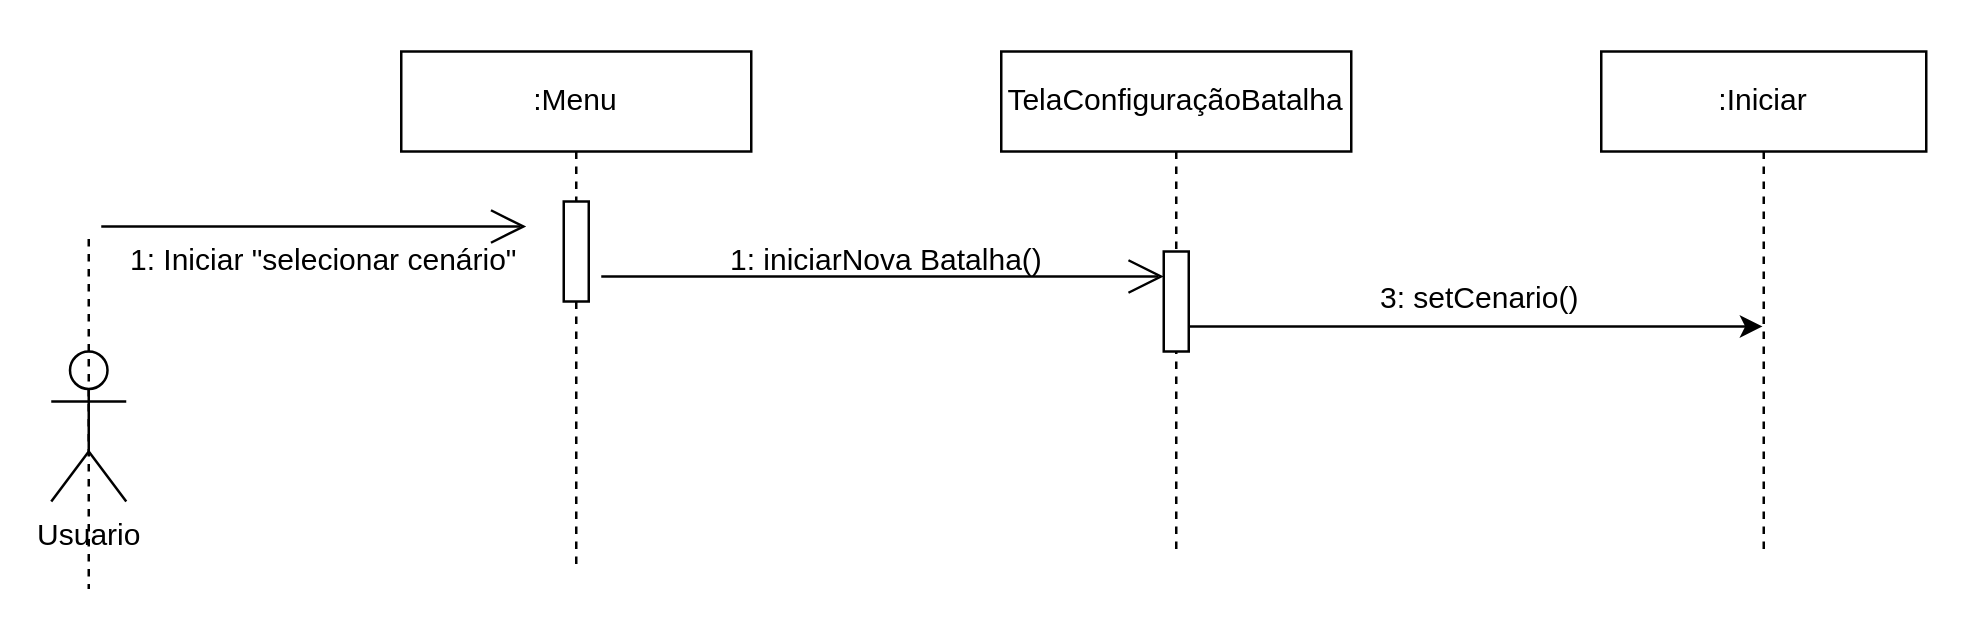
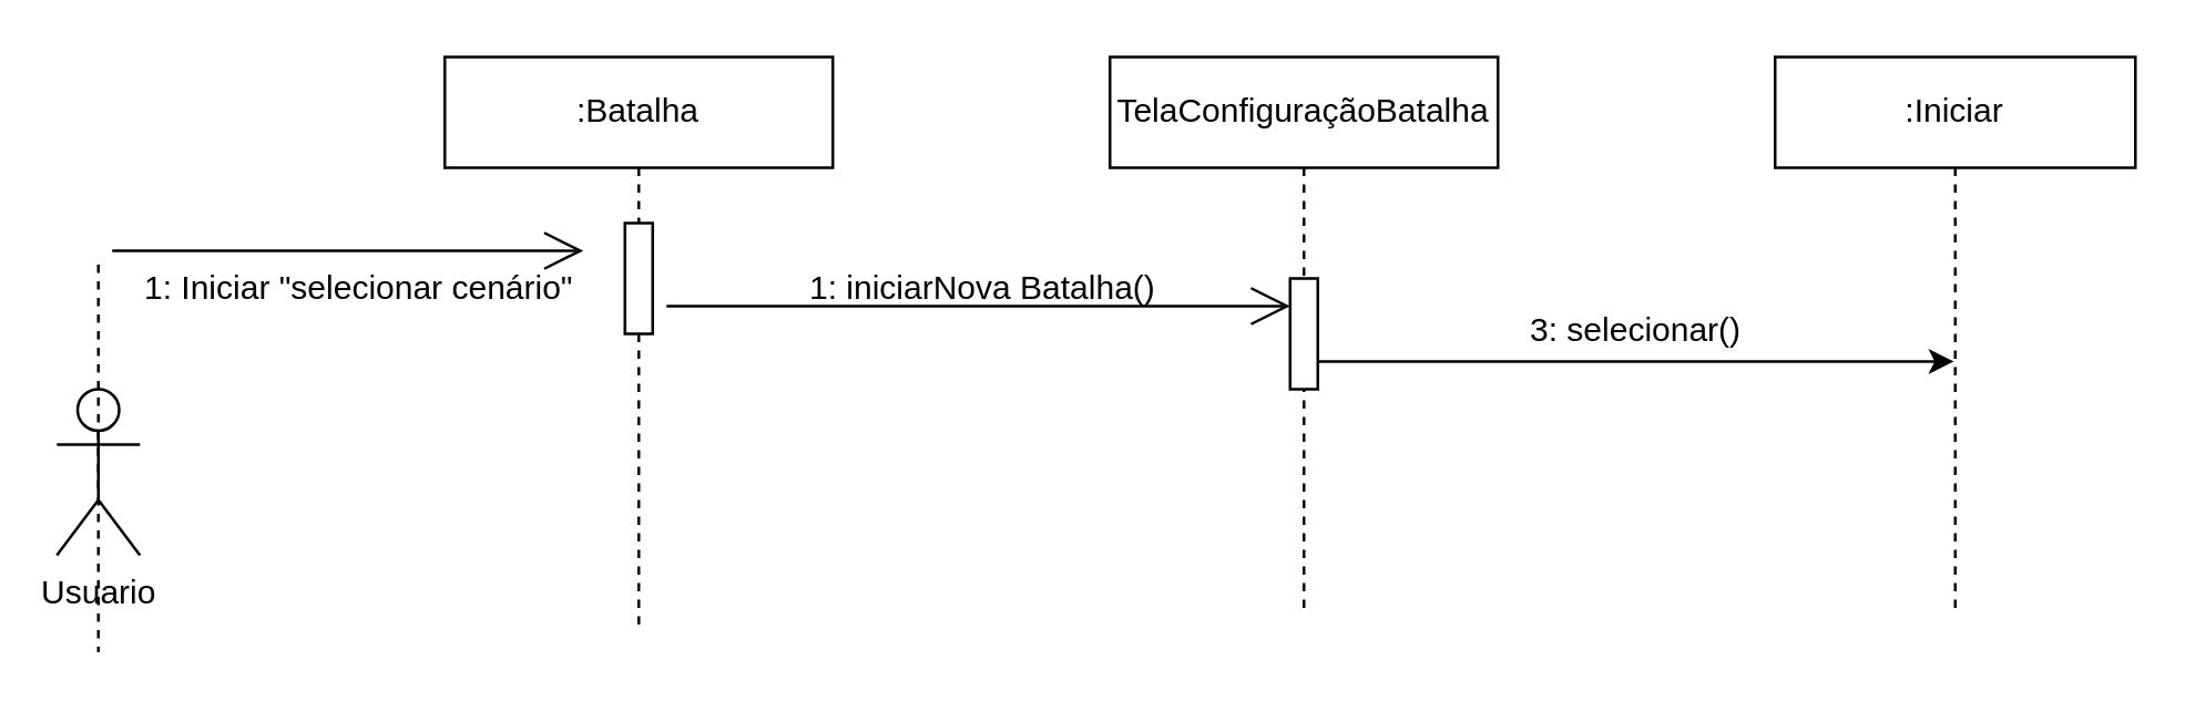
- <mxCell id="11" value=":Menu" style="shape=umlLifeline;perimeter=lifelinePerimeter;whiteSpace=wrap;html=1;container=0;dropTarget=0;collapsible=0;recursiveResize=0;outlineConnect=0;portConstraint=eastwest;newEdgeStyle={&quot;edgeStyle&quot;:&quot;elbowEdgeStyle&quot;,&quot;elbow&quot;:&quot;vertical&quot;,&quot;curved&quot;:0,&quot;rounded&quot;:0};" parent="1" vertex="1"><mxGeometry x="160" y="20" width="140" height="205" as="geometry" /></mxCell>
+ <mxCell id="11" value=":Batalha" style="shape=umlLifeline;perimeter=lifelinePerimeter;whiteSpace=wrap;html=1;container=0;dropTarget=0;collapsible=0;recursiveResize=0;outlineConnect=0;portConstraint=eastwest;newEdgeStyle={&quot;edgeStyle&quot;:&quot;elbowEdgeStyle&quot;,&quot;elbow&quot;:&quot;vertical&quot;,&quot;curved&quot;:0,&quot;rounded&quot;:0};" parent="1" vertex="1"><mxGeometry x="160" y="20" width="140" height="205" as="geometry" /></mxCell>
- <mxCell id="4" value="3: setCenario()" style="text;whiteSpace=wrap;html=1;" parent="1" vertex="1"><mxGeometry x="550" y="105" width="140" height="30" as="geometry" /></mxCell>
+ <mxCell id="4" value="3: selecionar()" style="text;whiteSpace=wrap;html=1;" parent="1" vertex="1"><mxGeometry x="550" y="105" width="140" height="30" as="geometry" /></mxCell>
